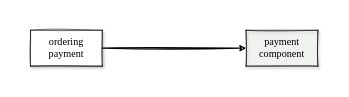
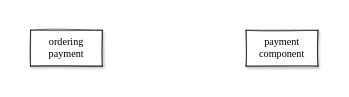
- <mxCell id="4" value="" style="endArrow=classic;html=1;entryX=0;entryY=0.5;entryDx=0;entryDy=0;strokeWidth=2;sketch=1;exitX=1;exitY=0.5;exitDx=0;exitDy=0;" parent="1" source="2" target="3" edge="1"><mxGeometry width="50" height="50" relative="1" as="geometry"><mxPoint x="210" y="80" as="sourcePoint" /><mxPoint x="400" y="90" as="targetPoint" /></mxGeometry></mxCell>
- <mxCell id="3" value="&lt;font face=&quot;Comic Sans MS&quot; style=&quot;font-size: 17px&quot;&gt;payment&lt;br&gt;component&lt;/font&gt;" style="rounded=0;whiteSpace=wrap;html=1;sketch=1;glass=0;shadow=1;fillColor=#d5e8d4;" parent="1" vertex="1"><mxGeometry x="410" y="50" width="120" height="60" as="geometry" /></mxCell>
+ <mxCell id="3" value="&lt;font face=&quot;Comic Sans MS&quot; style=&quot;font-size: 17px&quot;&gt;payment&lt;br&gt;component&lt;/font&gt;" style="rounded=0;whiteSpace=wrap;html=1;sketch=1;glass=0;shadow=1;" parent="1" vertex="1"><mxGeometry x="410" y="50" width="120" height="60" as="geometry" /></mxCell>
